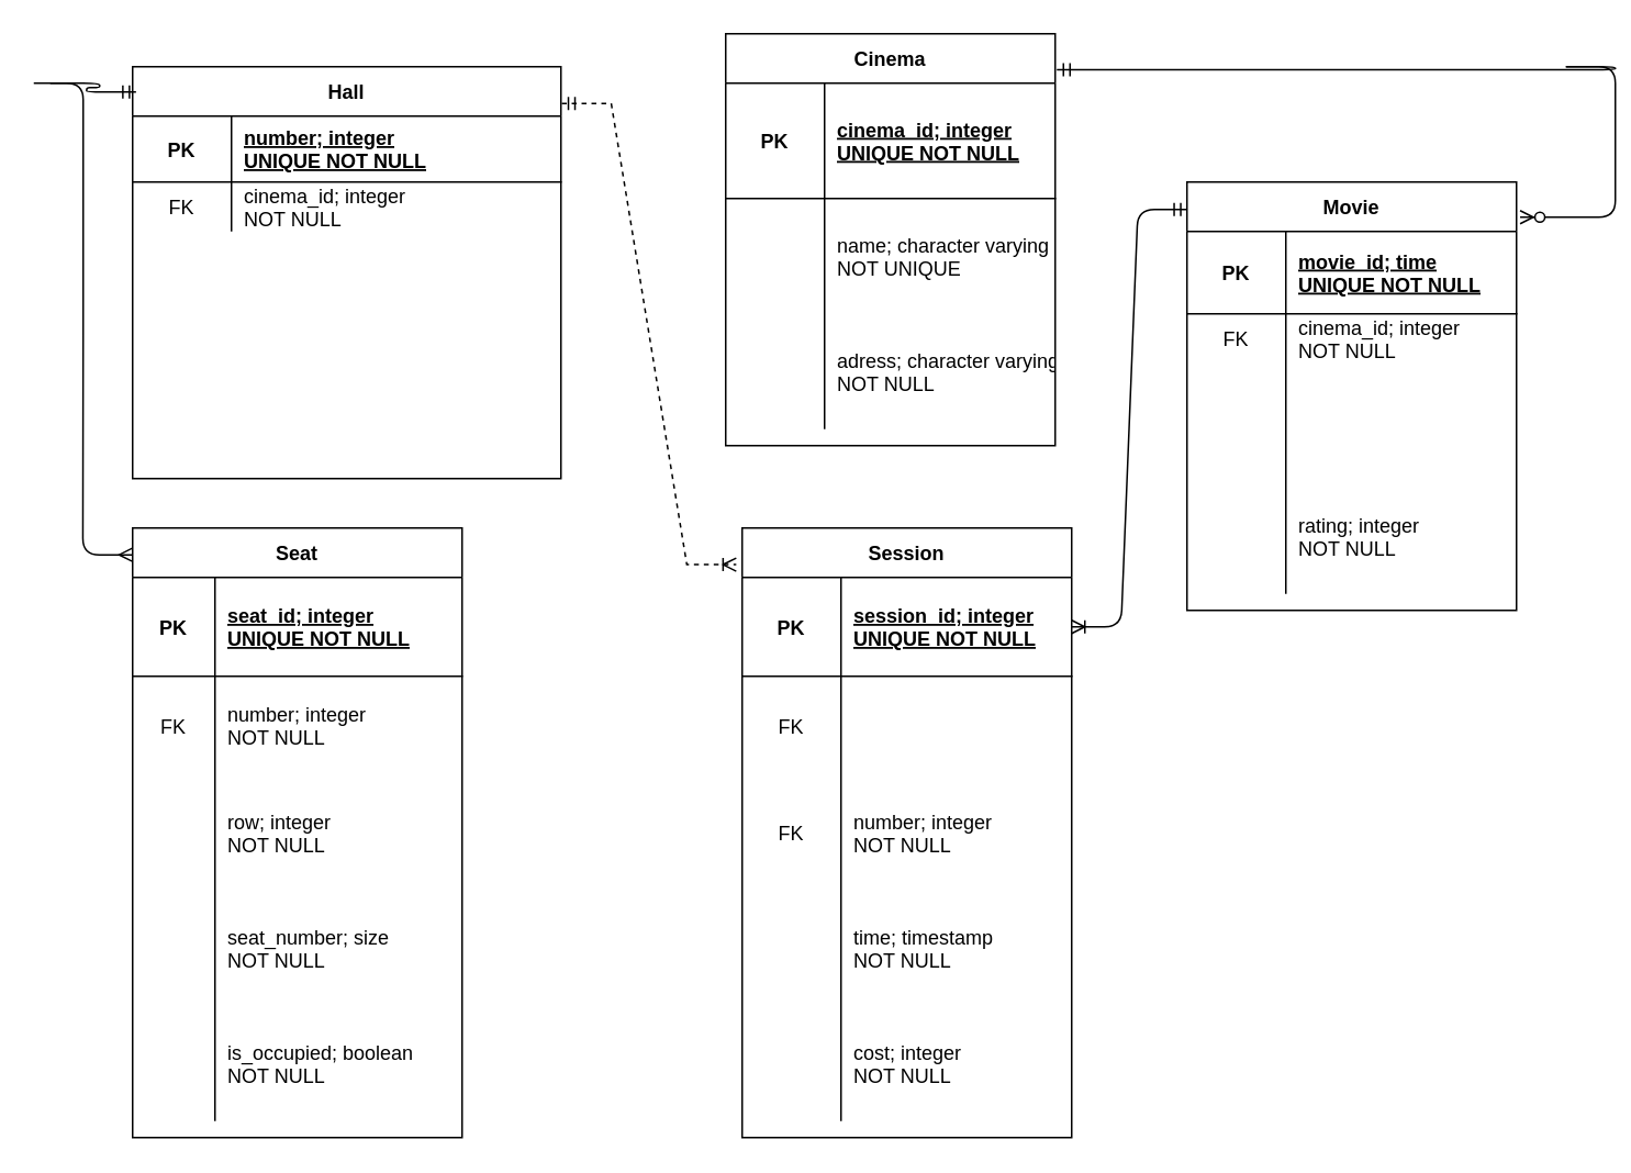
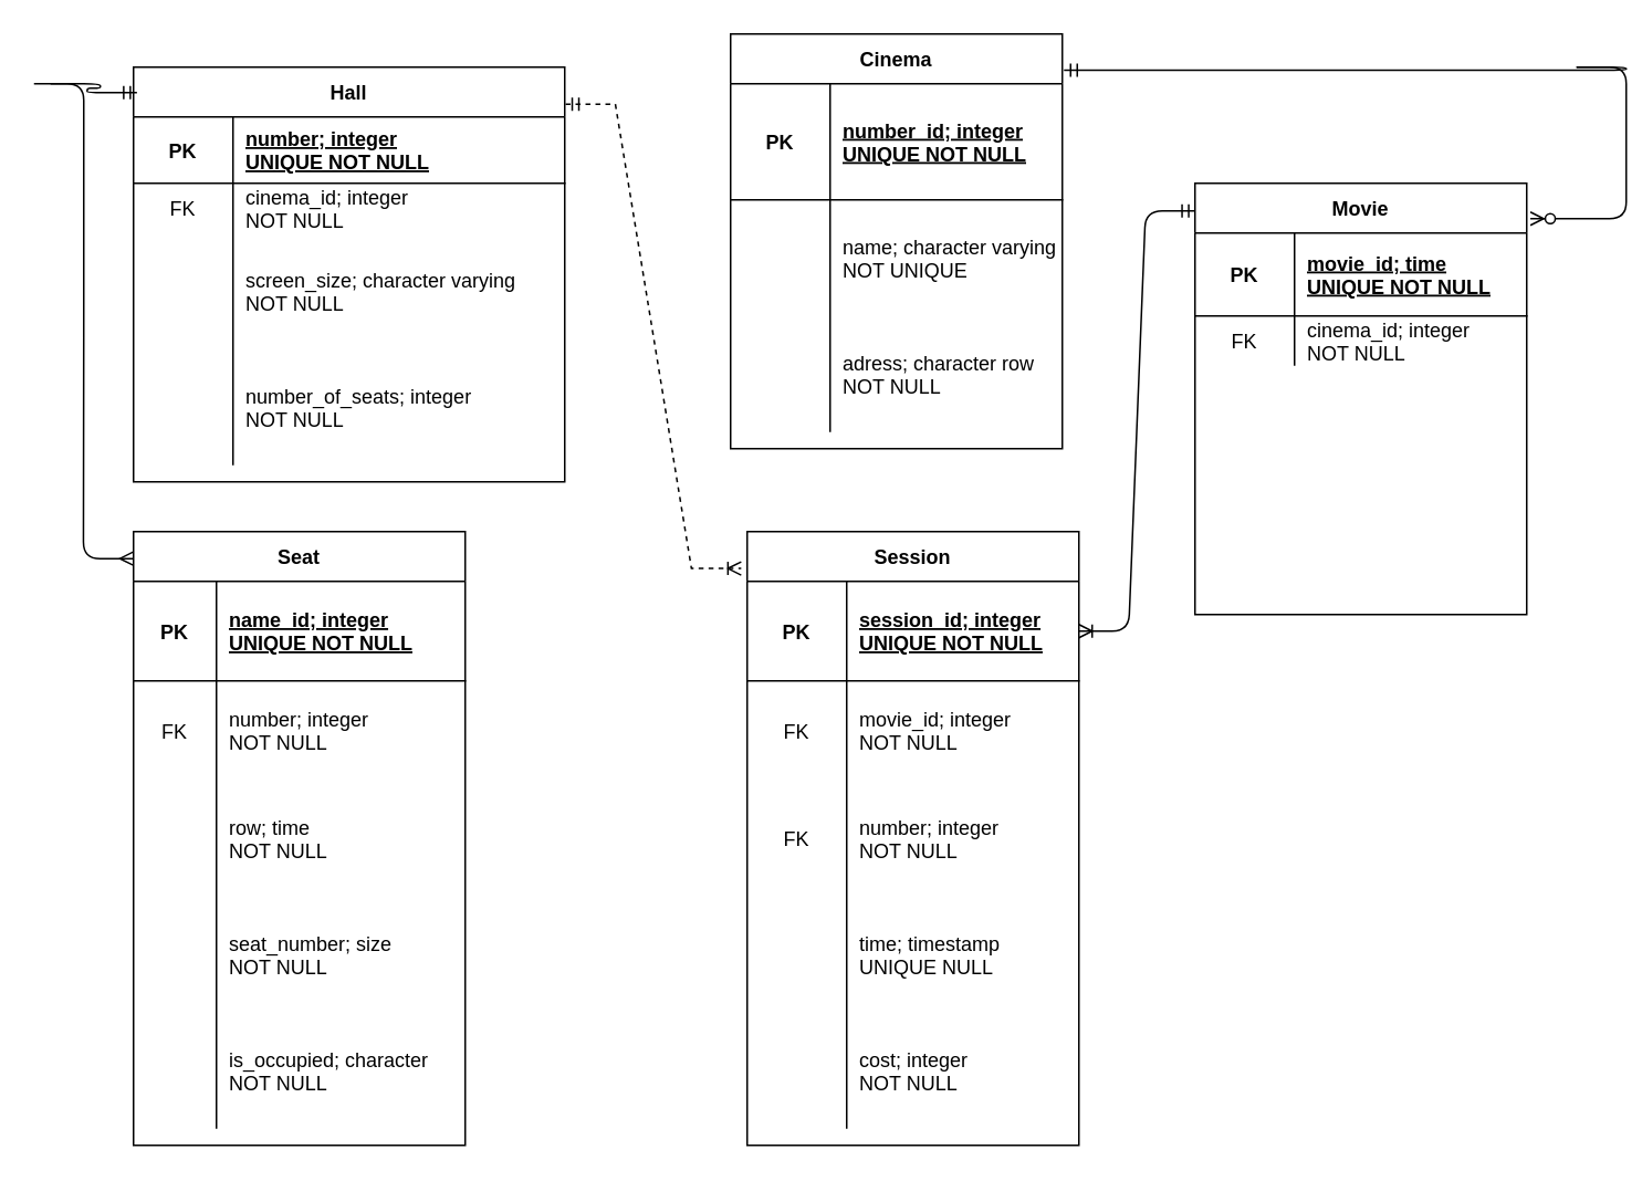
- <mxCell id="34" value="cinema_id; integer&#10;UNIQUE NOT NULL" style="shape=partialRectangle;connectable=0;fillColor=none;top=0;left=0;bottom=0;right=0;align=left;spacingLeft=6;fontStyle=5;overflow=hidden;" parent="32" vertex="1"><mxGeometry x="60" width="140" height="70" as="geometry"><mxRectangle width="140" height="70" as="alternateBounds" /></mxGeometry></mxCell>
+ <mxCell id="34" value="number_id; integer&#10;UNIQUE NOT NULL" style="shape=partialRectangle;connectable=0;fillColor=none;top=0;left=0;bottom=0;right=0;align=left;spacingLeft=6;fontStyle=5;overflow=hidden;" parent="32" vertex="1"><mxGeometry x="60" width="140" height="70" as="geometry"><mxRectangle width="140" height="70" as="alternateBounds" /></mxGeometry></mxCell>
+ <mxCell id="52" value="screen_size; character varying&#10;NOT NULL" style="shape=partialRectangle;connectable=0;fillColor=none;top=0;left=0;bottom=0;right=0;align=left;spacingLeft=6;overflow=hidden;" parent="50" vertex="1"><mxGeometry x="60" width="200" height="70" as="geometry"><mxRectangle width="200" height="70" as="alternateBounds" /></mxGeometry></mxCell>
- <mxCell id="40" value="adress; character varying&#10;NOT NULL" style="shape=partialRectangle;connectable=0;fillColor=none;top=0;left=0;bottom=0;right=0;align=left;spacingLeft=6;overflow=hidden;" parent="38" vertex="1"><mxGeometry x="60" width="140" height="70" as="geometry"><mxRectangle width="140" height="70" as="alternateBounds" /></mxGeometry></mxCell>
+ <mxCell id="40" value="adress; character row&#10;NOT NULL" style="shape=partialRectangle;connectable=0;fillColor=none;top=0;left=0;bottom=0;right=0;align=left;spacingLeft=6;overflow=hidden;" parent="38" vertex="1"><mxGeometry x="60" width="140" height="70" as="geometry"><mxRectangle width="140" height="70" as="alternateBounds" /></mxGeometry></mxCell>
+ <mxCell id="55" value="number_of_seats; integer&#10;NOT NULL" style="shape=partialRectangle;connectable=0;fillColor=none;top=0;left=0;bottom=0;right=0;align=left;spacingLeft=6;overflow=hidden;" parent="53" vertex="1"><mxGeometry x="60" width="200" height="70" as="geometry"><mxRectangle width="200" height="70" as="alternateBounds" /></mxGeometry></mxCell>
- <mxCell id="29" value="rating; integer&#10;NOT NULL" style="shape=partialRectangle;connectable=0;fillColor=none;top=0;left=0;bottom=0;right=0;align=left;spacingLeft=6;overflow=hidden;" parent="27" vertex="1"><mxGeometry x="60" width="140" height="70" as="geometry"><mxRectangle width="140" height="70" as="alternateBounds" /></mxGeometry></mxCell>
- <mxCell id="59" value="seat_id; integer&#10;UNIQUE NOT NULL" style="shape=partialRectangle;connectable=0;fillColor=none;top=0;left=0;bottom=0;right=0;align=left;spacingLeft=6;fontStyle=5;overflow=hidden;" parent="57" vertex="1"><mxGeometry x="50" width="150" height="60" as="geometry"><mxRectangle width="150" height="60" as="alternateBounds" /></mxGeometry></mxCell>
+ <mxCell id="59" value="name_id; integer&#10;UNIQUE NOT NULL" style="shape=partialRectangle;connectable=0;fillColor=none;top=0;left=0;bottom=0;right=0;align=left;spacingLeft=6;fontStyle=5;overflow=hidden;" parent="57" vertex="1"><mxGeometry x="50" width="150" height="60" as="geometry"><mxRectangle width="150" height="60" as="alternateBounds" /></mxGeometry></mxCell>
+ <mxCell id="8" value="movie_id; integer&#10;NOT NULL" style="shape=partialRectangle;connectable=0;fillColor=none;top=0;left=0;bottom=0;right=0;align=left;spacingLeft=6;overflow=hidden;" parent="6" vertex="1"><mxGeometry x="60" width="140" height="60" as="geometry"><mxRectangle width="140" height="60" as="alternateBounds" /></mxGeometry></mxCell>
- <mxCell id="65" value="row; integer&#10;NOT NULL" style="shape=partialRectangle;connectable=0;fillColor=none;top=0;left=0;bottom=0;right=0;align=left;spacingLeft=6;overflow=hidden;" parent="63" vertex="1"><mxGeometry x="50" width="150" height="70" as="geometry"><mxRectangle width="150" height="70" as="alternateBounds" /></mxGeometry></mxCell>
+ <mxCell id="65" value="row; time&#10;NOT NULL" style="shape=partialRectangle;connectable=0;fillColor=none;top=0;left=0;bottom=0;right=0;align=left;spacingLeft=6;overflow=hidden;" parent="63" vertex="1"><mxGeometry x="50" width="150" height="70" as="geometry"><mxRectangle width="150" height="70" as="alternateBounds" /></mxGeometry></mxCell>
- <mxCell id="14" value="time; timestamp&#10;NOT NULL" style="shape=partialRectangle;connectable=0;fillColor=none;top=0;left=0;bottom=0;right=0;align=left;spacingLeft=6;overflow=hidden;" parent="12" vertex="1"><mxGeometry x="60" width="140" height="70" as="geometry"><mxRectangle width="140" height="70" as="alternateBounds" /></mxGeometry></mxCell>
+ <mxCell id="14" value="time; timestamp&#10;UNIQUE NULL" style="shape=partialRectangle;connectable=0;fillColor=none;top=0;left=0;bottom=0;right=0;align=left;spacingLeft=6;overflow=hidden;" parent="12" vertex="1"><mxGeometry x="60" width="140" height="70" as="geometry"><mxRectangle width="140" height="70" as="alternateBounds" /></mxGeometry></mxCell>
- <mxCell id="71" value="is_occupied; boolean&#10;NOT NULL" style="shape=partialRectangle;connectable=0;fillColor=none;top=0;left=0;bottom=0;right=0;align=left;spacingLeft=6;overflow=hidden;" parent="69" vertex="1"><mxGeometry x="50" width="150" height="70" as="geometry"><mxRectangle width="150" height="70" as="alternateBounds" /></mxGeometry></mxCell>
+ <mxCell id="71" value="is_occupied; character&#10;NOT NULL" style="shape=partialRectangle;connectable=0;fillColor=none;top=0;left=0;bottom=0;right=0;align=left;spacingLeft=6;overflow=hidden;" parent="69" vertex="1"><mxGeometry x="50" width="150" height="70" as="geometry"><mxRectangle width="150" height="70" as="alternateBounds" /></mxGeometry></mxCell>
